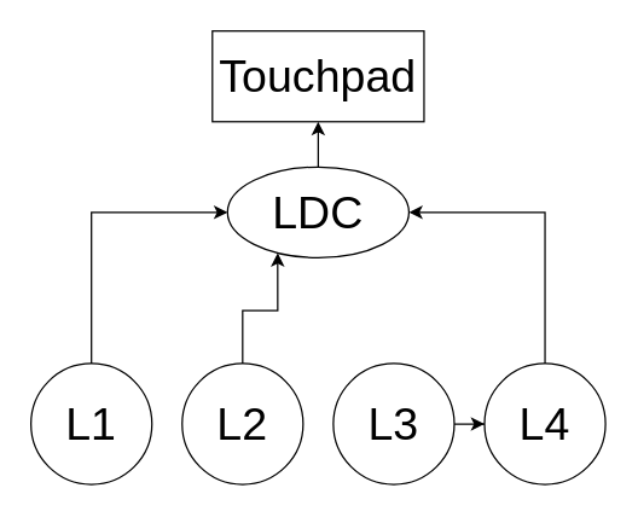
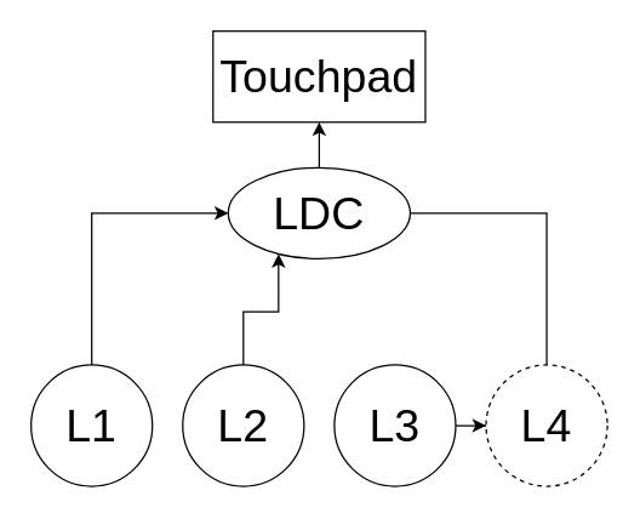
- <mxCell id="8" style="edgeStyle=orthogonalEdgeStyle;rounded=0;orthogonalLoop=1;jettySize=auto;html=1;entryX=1;entryY=0.5;entryDx=0;entryDy=0;" edge="1" parent="1" source="9" target="11"><mxGeometry relative="1" as="geometry"><Array as="points"><mxPoint x="360" y="140" /></Array></mxGeometry></mxCell>
+ <mxCell id="8" style="edgeStyle=orthogonalEdgeStyle;rounded=0;orthogonalLoop=1;jettySize=auto;html=1;entryX=1;entryY=0.5;entryDx=0;entryDy=0;endArrow=none;" edge="1" parent="1" source="9" target="11"><mxGeometry relative="1" as="geometry"><Array as="points"><mxPoint x="360" y="140" /></Array></mxGeometry></mxCell>
- <mxCell id="9" value="&lt;font style=&quot;font-size: 30px&quot;&gt;L4&lt;/font&gt;" style="ellipse;whiteSpace=wrap;html=1;aspect=fixed;" vertex="1" parent="1"><mxGeometry x="320" y="240" width="80" height="80" as="geometry" /></mxCell>
+ <mxCell id="9" value="&lt;font style=&quot;font-size: 30px&quot;&gt;L4&lt;/font&gt;" style="ellipse;whiteSpace=wrap;html=1;aspect=fixed;dashed=1;" vertex="1" parent="1"><mxGeometry x="320" y="240" width="80" height="80" as="geometry" /></mxCell>
